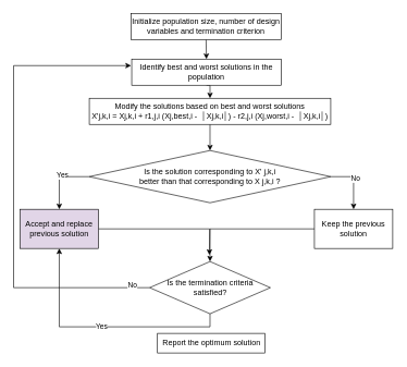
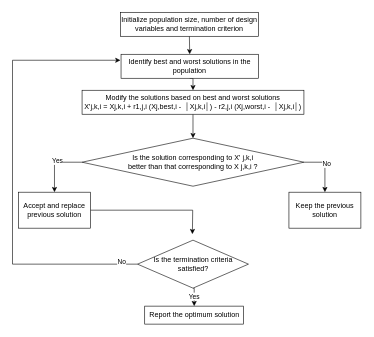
- <mxCell id="16" value="Accept and replace previous solution" style="rounded=0;whiteSpace=wrap;html=1;fillColor=#e1d5e7;" vertex="1" parent="1"><mxGeometry x="30" y="320" width="120" height="60" as="geometry" /></mxCell>
+ <mxCell id="16" value="Accept and replace previous solution" style="rounded=0;whiteSpace=wrap;html=1;" vertex="1" parent="1"><mxGeometry x="30" y="320" width="120" height="60" as="geometry" /></mxCell>
- <mxCell id="13" style="edgeStyle=orthogonalEdgeStyle;rounded=0;orthogonalLoop=1;jettySize=auto;html=1;" edge="1" parent="1" source="14" target="20"><mxGeometry relative="1" as="geometry" /></mxCell>
- <mxCell id="17" value="Yes" style="edgeStyle=orthogonalEdgeStyle;rounded=0;orthogonalLoop=1;jettySize=auto;html=1;exitX=0.5;exitY=1;exitDx=0;exitDy=0;" edge="1" parent="1" source="20" target="16"><mxGeometry relative="1" as="geometry" /></mxCell>
+ <mxCell id="17" value="Yes" style="edgeStyle=orthogonalEdgeStyle;rounded=0;orthogonalLoop=1;jettySize=auto;html=1;exitX=0.5;exitY=1;exitDx=0;exitDy=0;entryX=0.5;entryY=0;entryDx=0;entryDy=0;" edge="1" parent="1" source="20" target="21"><mxGeometry relative="1" as="geometry" /></mxCell>
